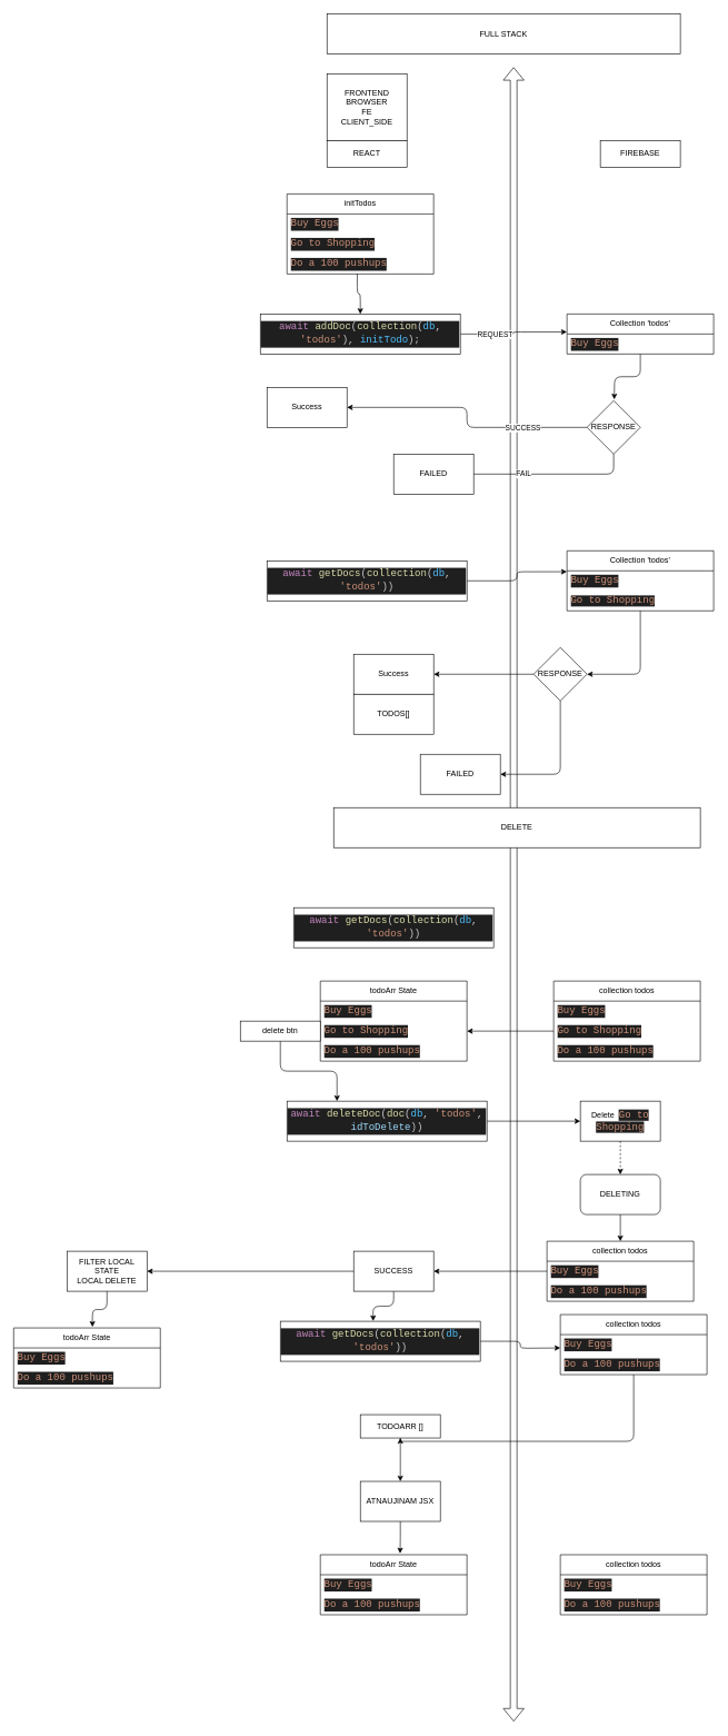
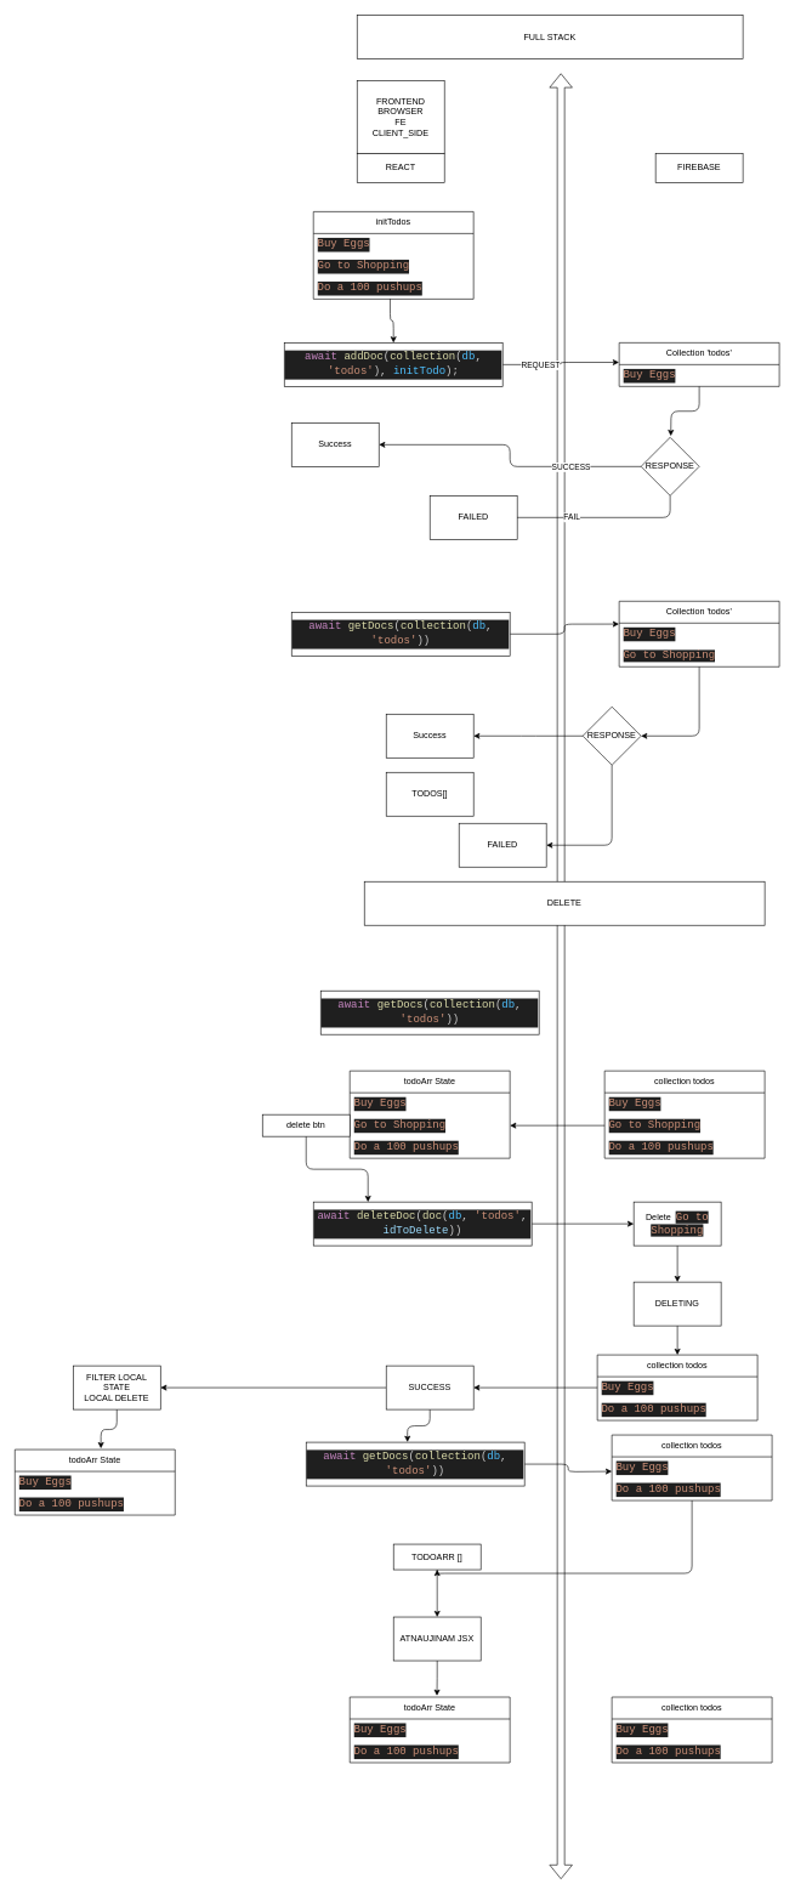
- <mxCell id="35" value="TODOS[]" style="rounded=0;whiteSpace=wrap;html=1;" vertex="1" parent="1"><mxGeometry x="530" y="1040" width="120" height="60" as="geometry" /></mxCell>
+ <mxCell id="35" value="TODOS[]" style="rounded=0;whiteSpace=wrap;html=1;" vertex="1" parent="1"><mxGeometry x="530" y="1060" width="120" height="60" as="geometry" /></mxCell>
- <mxCell id="52" style="edgeStyle=orthogonalEdgeStyle;html=1;entryX=0.5;entryY=0;entryDx=0;entryDy=0;dashed=1;" edge="1" parent="1" source="53" target="55"><mxGeometry relative="1" as="geometry" /></mxCell>
+ <mxCell id="52" style="edgeStyle=orthogonalEdgeStyle;html=1;entryX=0.5;entryY=0;entryDx=0;entryDy=0;" edge="1" parent="1" source="53" target="55"><mxGeometry relative="1" as="geometry" /></mxCell>
- <mxCell id="55" value="DELETING" style="whiteSpace=wrap;html=1;rounded=1;" vertex="1" parent="1"><mxGeometry x="870" y="1760" width="120" height="60" as="geometry" /></mxCell>
+ <mxCell id="55" value="DELETING" style="rounded=0;whiteSpace=wrap;html=1;" vertex="1" parent="1"><mxGeometry x="870" y="1760" width="120" height="60" as="geometry" /></mxCell>
